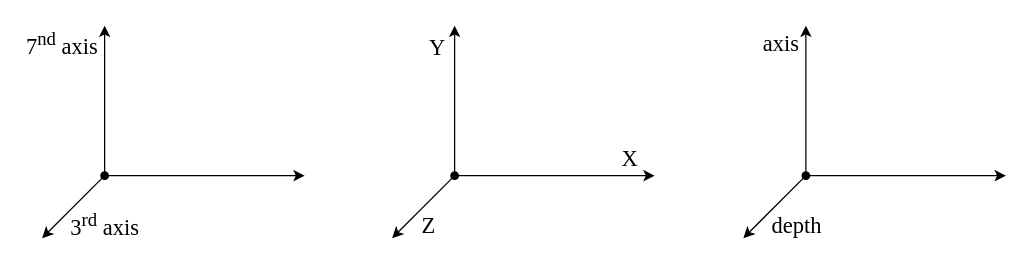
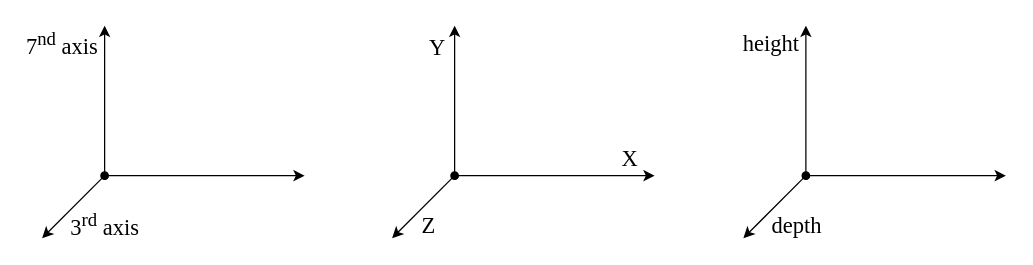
- <mxCell id="16" value="axis" style="text;html=1;strokeColor=none;fillColor=none;align=right;verticalAlign=middle;whiteSpace=wrap;rounded=0;fontFamily=Calibri;fontSize=18;" vertex="1" parent="1"><mxGeometry x="581" y="20" width="60" height="30" as="geometry" /></mxCell>
+ <mxCell id="16" value="height" style="text;html=1;strokeColor=none;fillColor=none;align=right;verticalAlign=middle;whiteSpace=wrap;rounded=0;fontFamily=Calibri;fontSize=18;" vertex="1" parent="1"><mxGeometry x="581" y="20" width="60" height="30" as="geometry" /></mxCell>
